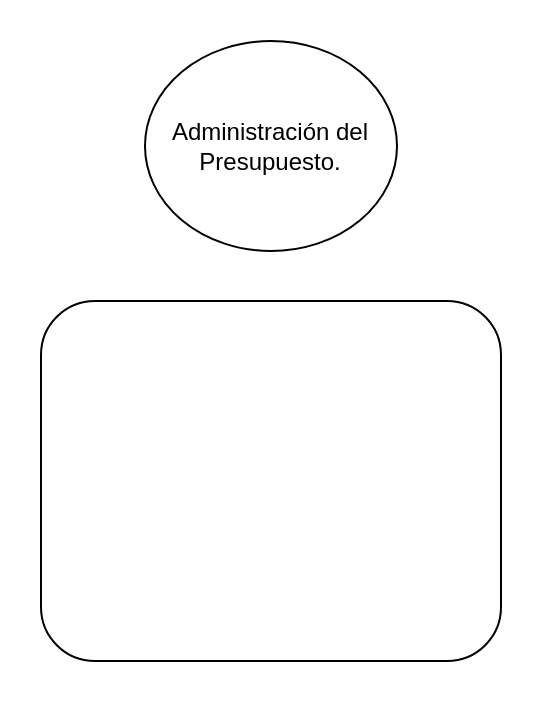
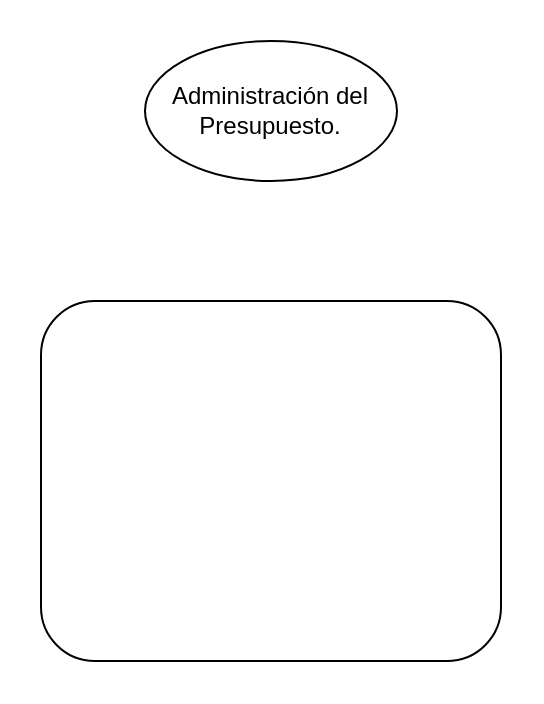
- <mxCell id="2" value="Administración del Presupuesto." style="ellipse;whiteSpace=wrap;html=1;" vertex="1" parent="1"><mxGeometry x="72" y="20" width="126" height="105" as="geometry" /></mxCell>
+ <mxCell id="2" value="Administración del Presupuesto." style="ellipse;whiteSpace=wrap;html=1;" vertex="1" parent="1"><mxGeometry x="72" y="20" width="126" height="70" as="geometry" /></mxCell>
